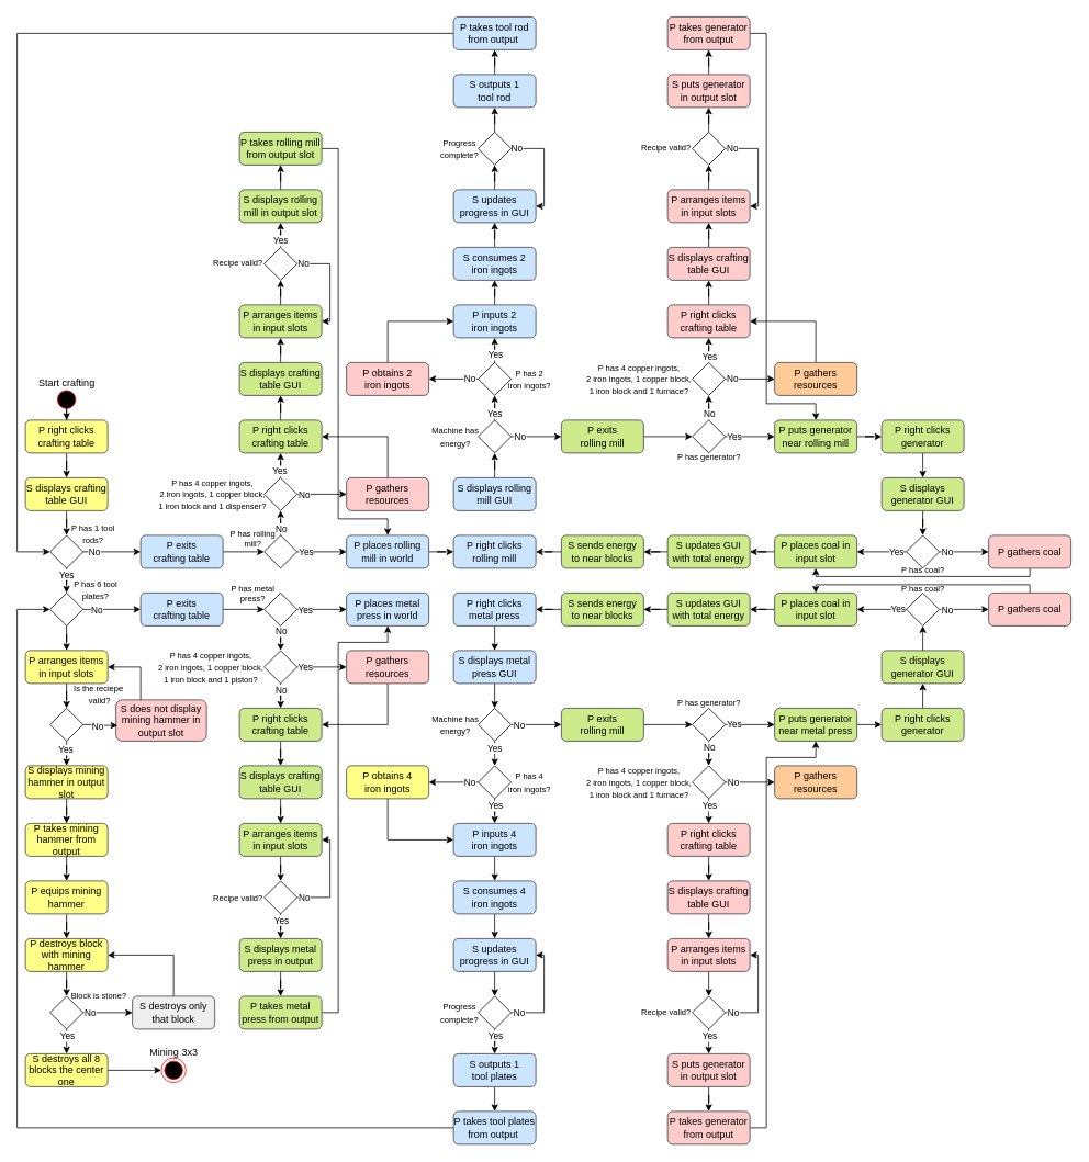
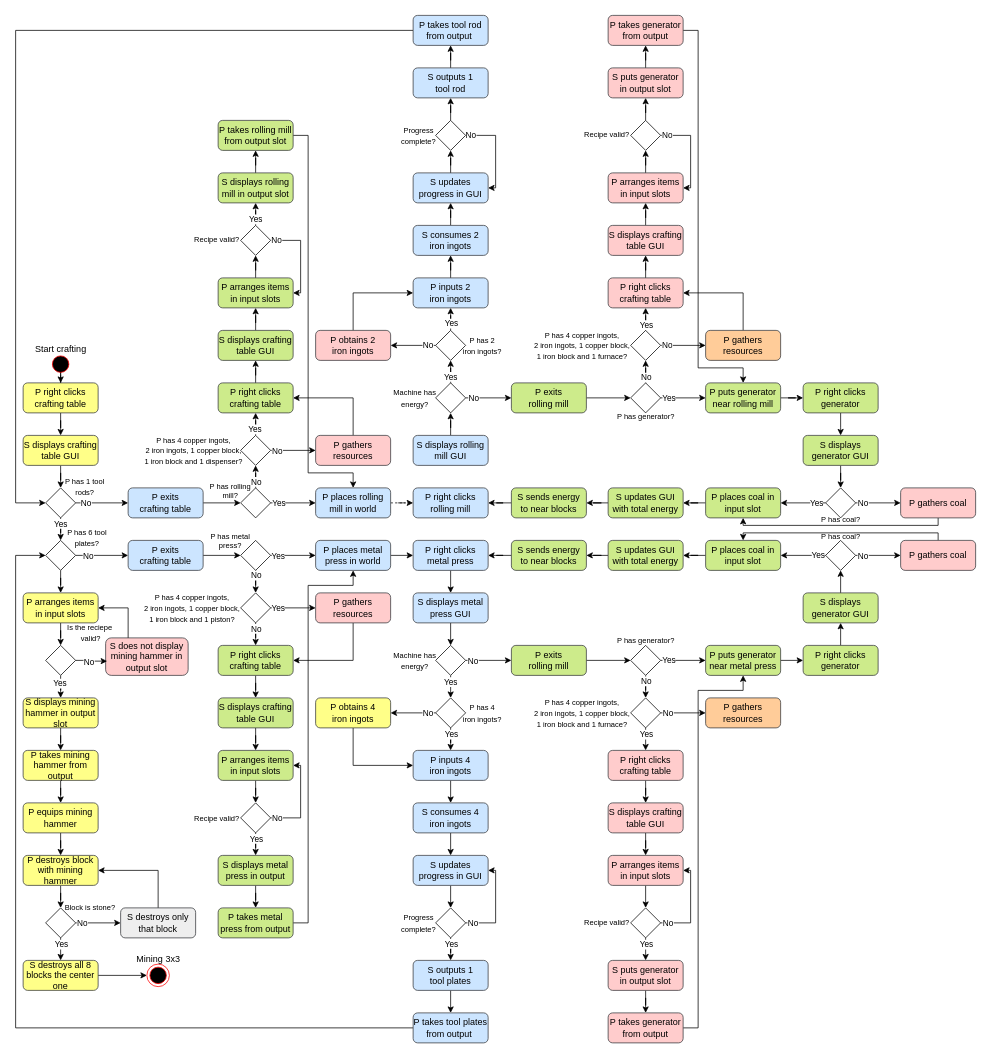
- <mxCell id="79" style="edgeStyle=orthogonalEdgeStyle;rounded=0;orthogonalLoop=1;jettySize=auto;html=1;entryX=0;entryY=0.5;entryDx=0;entryDy=0;" parent="1" source="80" target="44" edge="1"><mxGeometry relative="1" as="geometry" /></mxCell>
+ <mxCell id="79" style="edgeStyle=orthogonalEdgeStyle;rounded=0;orthogonalLoop=1;jettySize=auto;html=1;entryX=0;entryY=0.5;entryDx=0;entryDy=0;dashed=1;" parent="1" source="80" target="44" edge="1"><mxGeometry relative="1" as="geometry" /></mxCell>
+ <mxCell id="145" style="edgeStyle=orthogonalEdgeStyle;rounded=0;orthogonalLoop=1;jettySize=auto;html=1;exitX=1;exitY=0.5;exitDx=0;exitDy=0;entryX=0;entryY=0.5;entryDx=0;entryDy=0;" parent="1" source="146" target="172" edge="1"><mxGeometry relative="1" as="geometry" /></mxCell>
